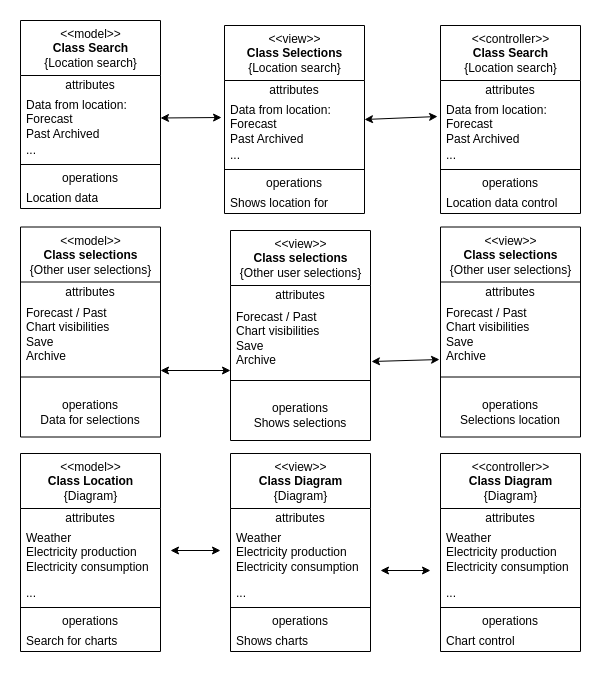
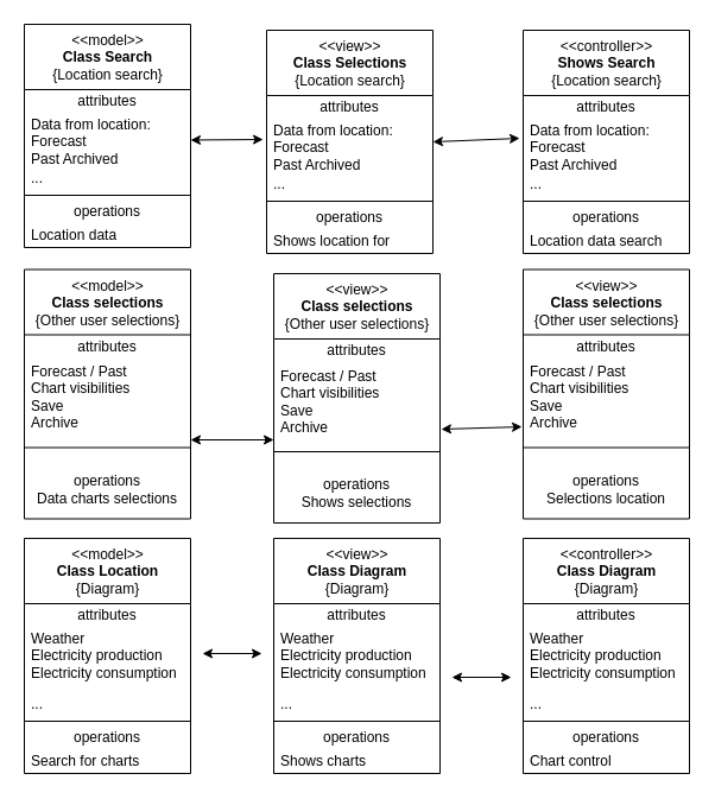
- <mxCell id="52" value="&amp;lt;&amp;lt;controller&amp;gt;&amp;gt;&lt;br&gt;&lt;b&gt;Class Search&lt;/b&gt;&lt;br&gt;{Location search}" style="swimlane;fontStyle=0;align=center;verticalAlign=top;childLayout=stackLayout;horizontal=1;startSize=55;horizontalStack=0;resizeParent=1;resizeParentMax=0;resizeLast=0;collapsible=0;marginBottom=0;html=1;" parent="1" vertex="1"><mxGeometry x="440" y="25" width="140" height="188" as="geometry" /></mxCell>
+ <mxCell id="52" value="&amp;lt;&amp;lt;controller&amp;gt;&amp;gt;&lt;br&gt;&lt;b&gt;Shows Search&lt;/b&gt;&lt;br&gt;{Location search}" style="swimlane;fontStyle=0;align=center;verticalAlign=top;childLayout=stackLayout;horizontal=1;startSize=55;horizontalStack=0;resizeParent=1;resizeParentMax=0;resizeLast=0;collapsible=0;marginBottom=0;html=1;" parent="1" vertex="1"><mxGeometry x="440" y="25" width="140" height="188" as="geometry" /></mxCell>
- <mxCell id="58" value="Location data control" style="text;html=1;strokeColor=none;fillColor=none;align=left;verticalAlign=middle;spacingLeft=4;spacingRight=4;overflow=hidden;rotatable=0;points=[[0,0.5],[1,0.5]];portConstraint=eastwest;" parent="52" vertex="1"><mxGeometry y="168" width="140" height="20" as="geometry" /></mxCell>
+ <mxCell id="58" value="Location data search" style="text;html=1;strokeColor=none;fillColor=none;align=left;verticalAlign=middle;spacingLeft=4;spacingRight=4;overflow=hidden;rotatable=0;points=[[0,0.5],[1,0.5]];portConstraint=eastwest;" parent="52" vertex="1"><mxGeometry y="168" width="140" height="20" as="geometry" /></mxCell>
- <mxCell id="13" value="&lt;div&gt;operations&lt;/div&gt;&lt;div&gt;Data for selections&lt;br&gt;&lt;/div&gt;" style="text;html=1;strokeColor=none;fillColor=none;align=center;verticalAlign=middle;spacingLeft=4;spacingRight=4;overflow=hidden;rotatable=0;points=[[0,0.5],[1,0.5]];portConstraint=eastwest;" parent="9" vertex="1"><mxGeometry y="160" width="140" height="50" as="geometry" /></mxCell>
+ <mxCell id="13" value="&lt;div&gt;operations&lt;/div&gt;&lt;div&gt;Data charts selections&lt;br&gt;&lt;/div&gt;" style="text;html=1;strokeColor=none;fillColor=none;align=center;verticalAlign=middle;spacingLeft=4;spacingRight=4;overflow=hidden;rotatable=0;points=[[0,0.5],[1,0.5]];portConstraint=eastwest;" parent="9" vertex="1"><mxGeometry y="160" width="140" height="50" as="geometry" /></mxCell>
